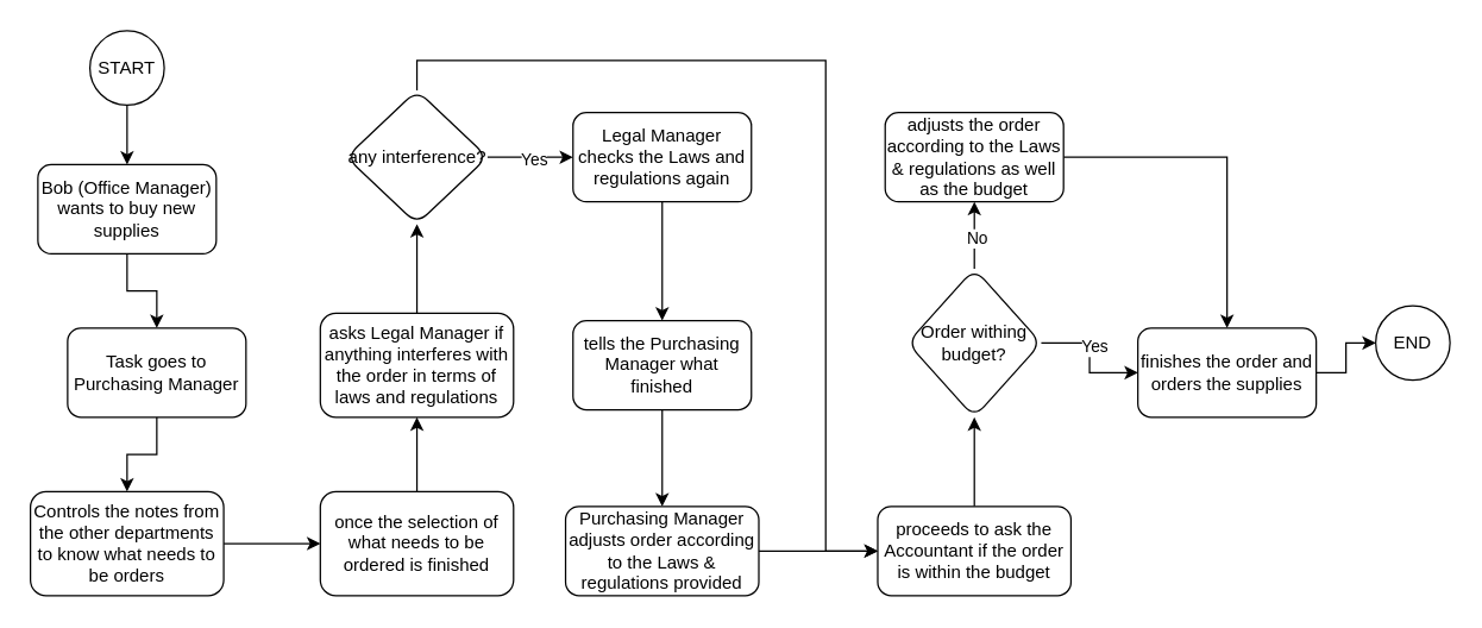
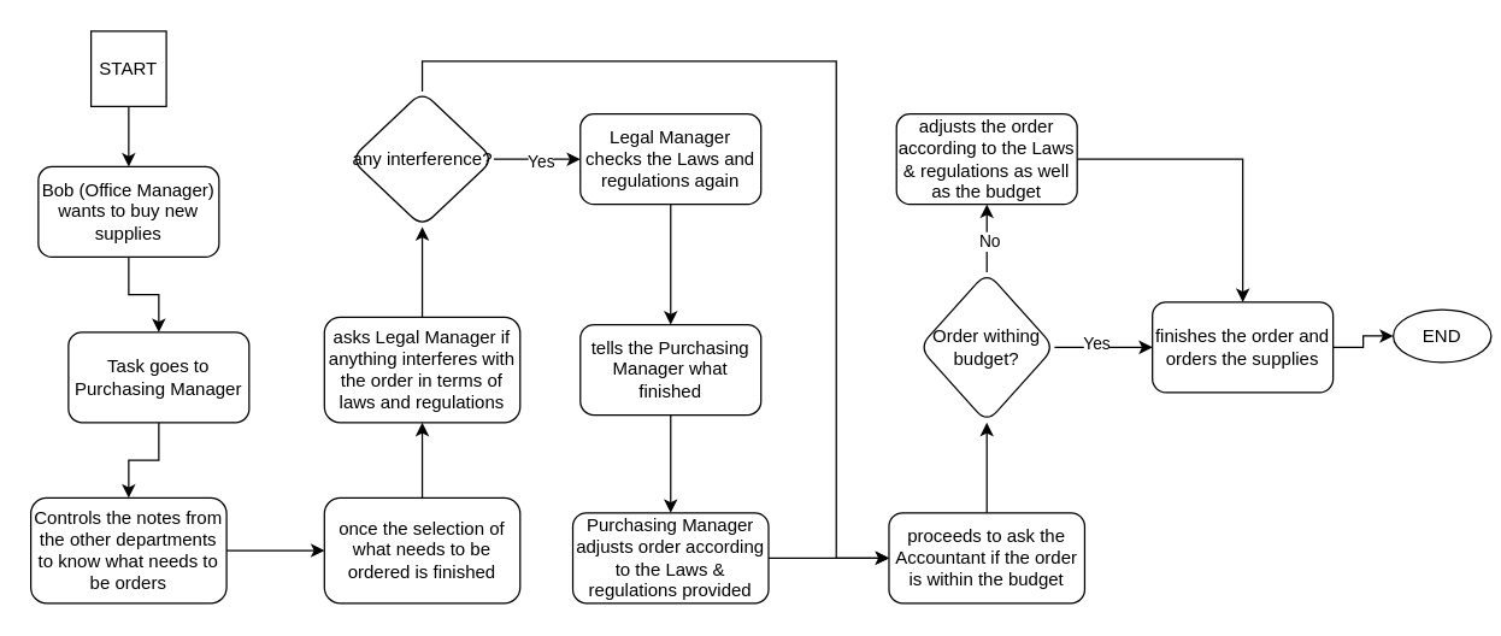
- <mxCell id="3" value="START" style="ellipse;whiteSpace=wrap;html=1;" vertex="1" parent="1"><mxGeometry x="60" y="20" width="50" height="50" as="geometry" /></mxCell>
+ <mxCell id="3" value="START" style="whiteSpace=wrap;html=1;rounded=0;" vertex="1" parent="1"><mxGeometry x="60" y="20" width="50" height="50" as="geometry" /></mxCell>
- <mxCell id="35" value="END" style="ellipse;whiteSpace=wrap;html=1;" vertex="1" parent="1"><mxGeometry x="925" y="205" width="50" height="50" as="geometry" /></mxCell>
+ <mxCell id="35" value="END" style="ellipse;whiteSpace=wrap;html=1;" vertex="1" parent="1"><mxGeometry x="925" y="205" width="65" height="35" as="geometry" /></mxCell>
- <mxCell id="32" value="finishes the order and orders the supplies" style="whiteSpace=wrap;html=1;rounded=1;" vertex="1" parent="1"><mxGeometry x="765" y="220" width="120" height="60" as="geometry" /></mxCell>
+ <mxCell id="32" value="finishes the order and orders the supplies" style="whiteSpace=wrap;html=1;rounded=1;" vertex="1" parent="1"><mxGeometry x="765" y="200" width="120" height="60" as="geometry" /></mxCell>
